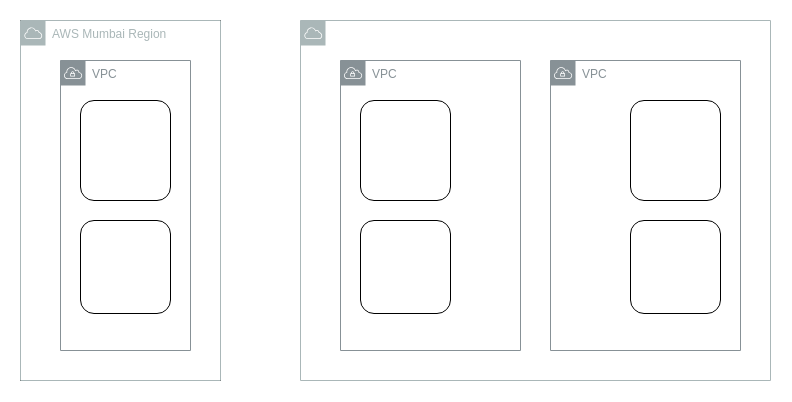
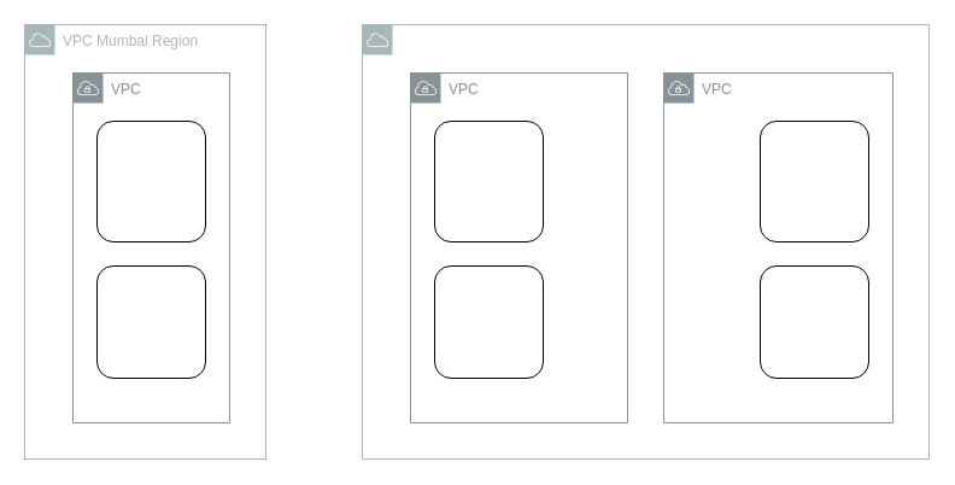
- <mxCell id="3" value="AWS Mumbai Region" style="sketch=0;outlineConnect=0;gradientColor=none;html=1;whiteSpace=wrap;fontSize=12;fontStyle=0;shape=mxgraph.aws4.group;grIcon=mxgraph.aws4.group_aws_cloud;strokeColor=#AAB7B8;fillColor=none;verticalAlign=top;align=left;spacingLeft=30;fontColor=#AAB7B8;dashed=0;" vertex="1" parent="1"><mxGeometry x="20" y="20" width="200" height="360" as="geometry" /></mxCell>
+ <mxCell id="3" value="VPC Mumbai Region" style="sketch=0;outlineConnect=0;gradientColor=none;html=1;whiteSpace=wrap;fontSize=12;fontStyle=0;shape=mxgraph.aws4.group;grIcon=mxgraph.aws4.group_aws_cloud;strokeColor=#AAB7B8;fillColor=none;verticalAlign=top;align=left;spacingLeft=30;fontColor=#AAB7B8;dashed=0;" vertex="1" parent="1"><mxGeometry x="20" y="20" width="200" height="360" as="geometry" /></mxCell>
